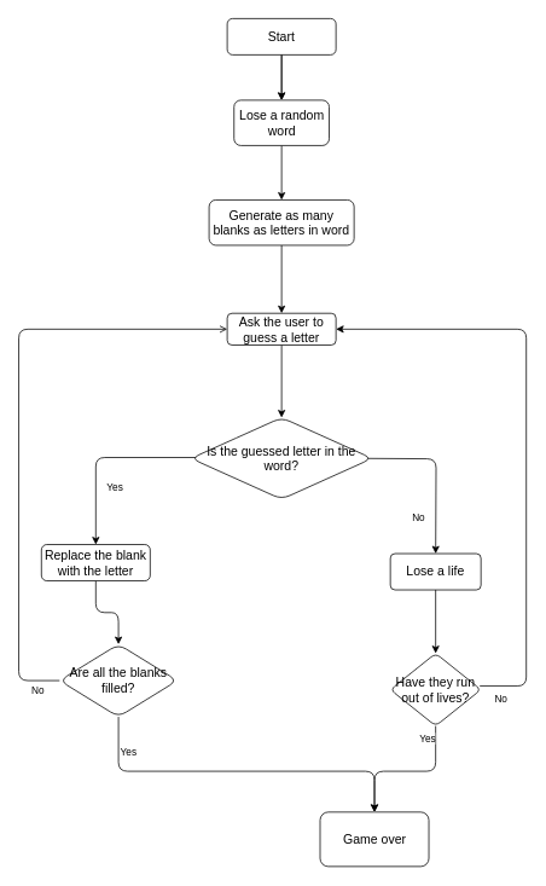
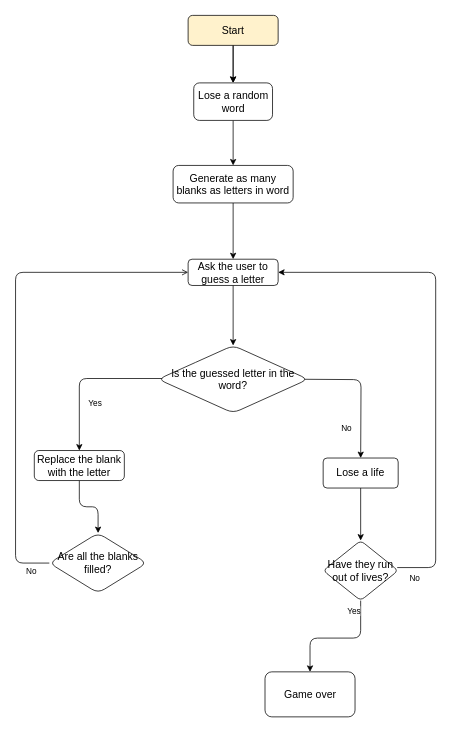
- <mxCell id="3" value="Start" style="rounded=1;html=1;fontSize=14;glass=0;strokeWidth=1;shadow=0;fontFamily=Helvetica;whiteSpace=wrap;" parent="1" vertex="1"><mxGeometry x="250" y="20" width="120" height="40" as="geometry" /></mxCell>
+ <mxCell id="3" value="Start" style="rounded=1;html=1;fontSize=14;glass=0;strokeWidth=1;shadow=0;fontFamily=Helvetica;whiteSpace=wrap;fillColor=#fff2cc;" parent="1" vertex="1"><mxGeometry x="250" y="20" width="120" height="40" as="geometry" /></mxCell>
- <mxCell id="20" style="edgeStyle=elbowEdgeStyle;rounded=1;orthogonalLoop=1;jettySize=auto;elbow=vertical;html=1;entryX=0.5;entryY=0;entryDx=0;entryDy=0;" parent="1" source="22" target="29" edge="1"><mxGeometry relative="1" as="geometry"><Array as="points"><mxPoint x="220" y="850" /></Array></mxGeometry></mxCell>
- <mxCell id="21" value="Yes" style="edgeLabel;html=1;align=center;verticalAlign=middle;resizable=0;points=[];rounded=1;" parent="20" vertex="1" connectable="0"><mxGeometry x="-0.806" y="-1" relative="1" as="geometry"><mxPoint x="11" as="offset" /></mxGeometry></mxCell>
